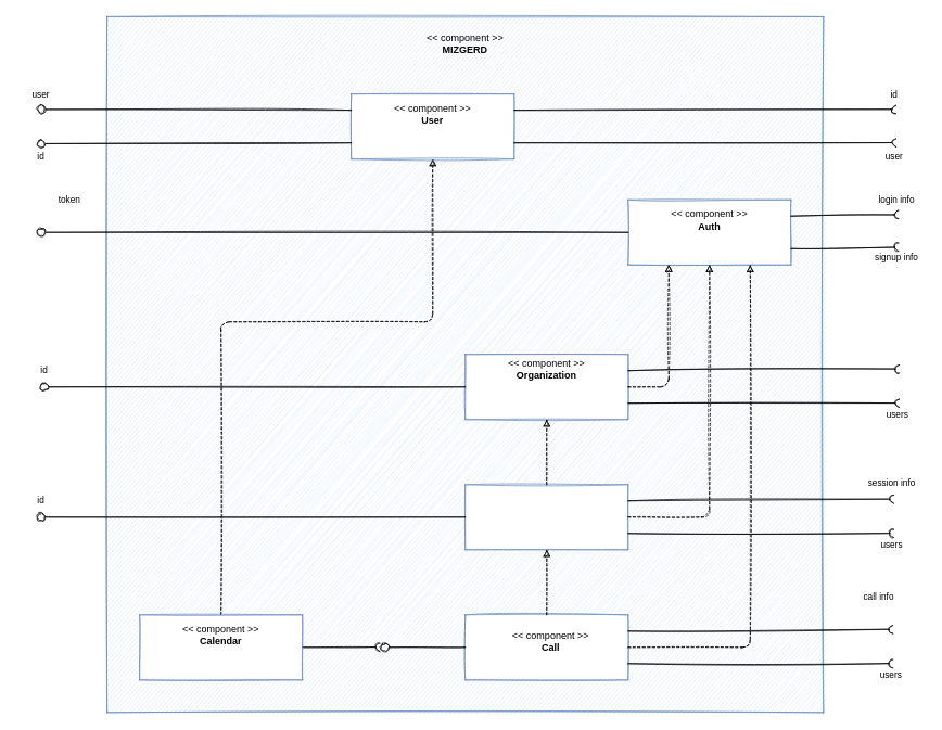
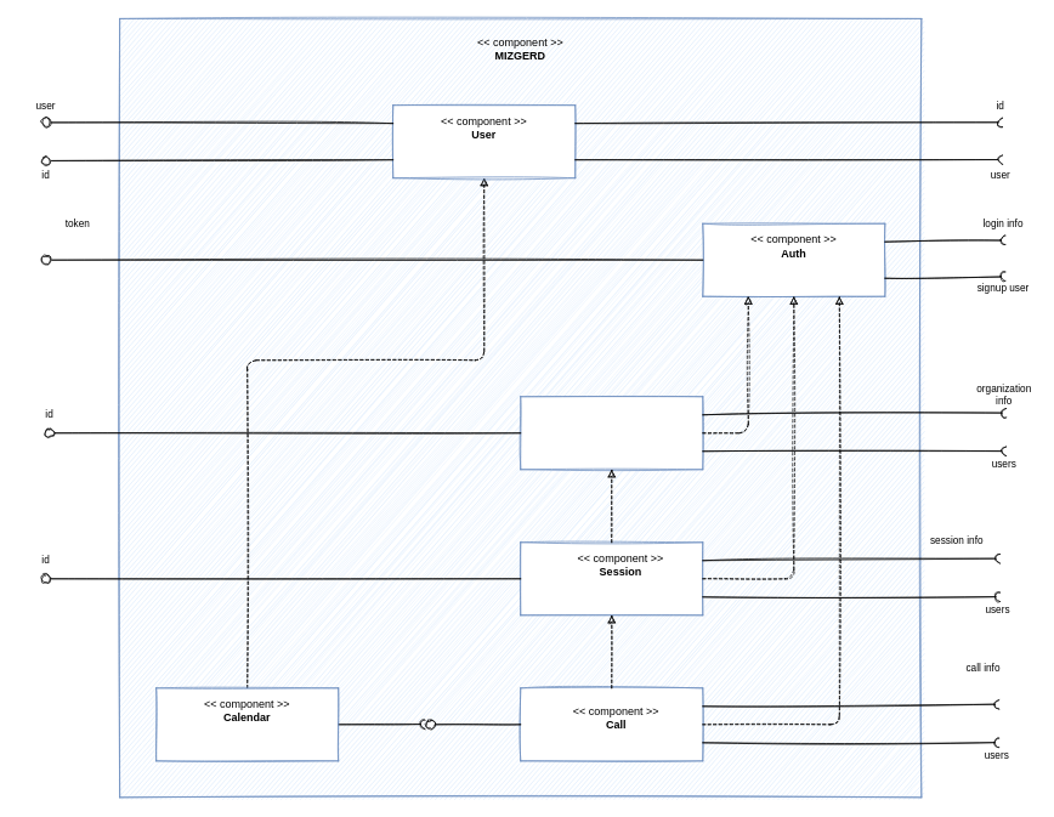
- <mxCell id="67" value="signup info" style="text;html=1;strokeColor=none;fillColor=none;align=center;verticalAlign=middle;whiteSpace=wrap;rounded=0;sketch=1;fontSize=11;" vertex="1" parent="1"><mxGeometry x="1067.5" y="301" width="65.5" height="30" as="geometry" /></mxCell>
+ <mxCell id="67" value="signup user" style="text;html=1;strokeColor=none;fillColor=none;align=center;verticalAlign=middle;whiteSpace=wrap;rounded=0;sketch=1;fontSize=11;" vertex="1" parent="1"><mxGeometry x="1067.5" y="301" width="65.5" height="30" as="geometry" /></mxCell>
+ <mxCell id="51" value="organization info" style="text;html=1;strokeColor=none;fillColor=none;align=center;verticalAlign=middle;whiteSpace=wrap;rounded=0;sketch=1;fontSize=11;" parent="1" vertex="1"><mxGeometry x="1068.75" y="418" width="65.5" height="30" as="geometry" /></mxCell>
- <mxCell id="48" value="&amp;lt;&amp;lt; component &amp;gt;&amp;gt;&lt;br&gt;&lt;b&gt;Organization&lt;/b&gt;" style="text;html=1;strokeColor=none;fillColor=none;align=center;verticalAlign=middle;whiteSpace=wrap;rounded=0;sketch=1;" parent="1" vertex="1"><mxGeometry x="616" y="438" width="110" height="30" as="geometry" /></mxCell>
- <mxCell id="10" value="session info" style="text;html=1;strokeColor=none;fillColor=none;align=center;verticalAlign=middle;whiteSpace=wrap;rounded=0;sketch=1;fontSize=11;" parent="1" vertex="1"><mxGeometry x="1062" y="578" width="65.5" height="30" as="geometry" /></mxCell>
+ <mxCell id="10" value="session info" style="text;html=1;strokeColor=none;fillColor=none;align=center;verticalAlign=middle;whiteSpace=wrap;rounded=0;sketch=1;fontSize=11;" parent="1" vertex="1"><mxGeometry x="1017" y="578" width="65.5" height="30" as="geometry" /></mxCell>
+ <mxCell id="5" value="&amp;lt;&amp;lt; component &amp;gt;&amp;gt;&lt;br&gt;&lt;b&gt;Session&lt;/b&gt;" style="text;html=1;strokeColor=none;fillColor=none;align=center;verticalAlign=middle;whiteSpace=wrap;rounded=0;sketch=1;" parent="1" vertex="1"><mxGeometry x="626" y="605" width="110" height="30" as="geometry" /></mxCell>
